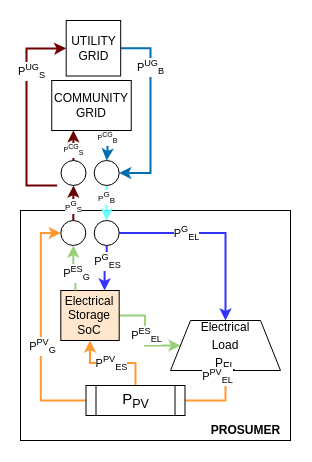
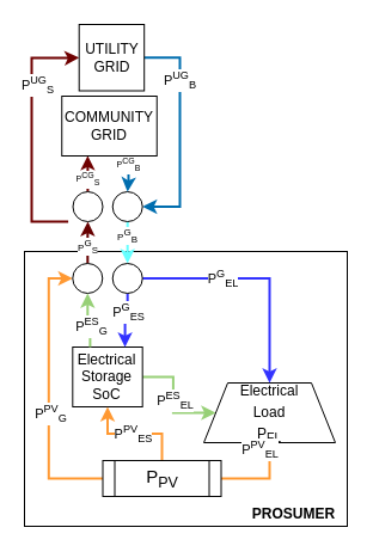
- <mxCell id="10" value="Electrical Storage&lt;br&gt;SoC" style="rounded=0;whiteSpace=wrap;html=1;fillColor=#ffe6cc;" vertex="1" parent="1"><mxGeometry x="60.31" y="290" width="58.38" height="50" as="geometry" /></mxCell>
+ <mxCell id="10" value="Electrical Storage&lt;br&gt;SoC" style="rounded=0;whiteSpace=wrap;html=1;" vertex="1" parent="1"><mxGeometry x="60.31" y="290" width="58.38" height="50" as="geometry" /></mxCell>
